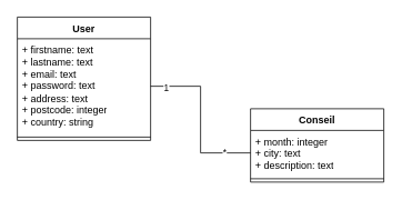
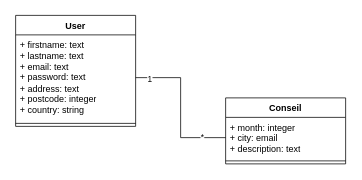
- <mxCell id="6" value="+ month: integer&lt;div&gt;+ city: text&lt;/div&gt;&lt;div&gt;+ description: text&lt;/div&gt;" style="text;strokeColor=none;fillColor=none;align=left;verticalAlign=top;spacingLeft=4;spacingRight=4;overflow=hidden;rotatable=0;points=[[0,0.5],[1,0.5]];portConstraint=eastwest;whiteSpace=wrap;html=1;" vertex="1" parent="5"><mxGeometry y="26" width="160" height="54" as="geometry" /></mxCell>
+ <mxCell id="6" value="+ month: integer&lt;div&gt;+ city: email&lt;/div&gt;&lt;div&gt;+ description: text&lt;/div&gt;" style="text;strokeColor=none;fillColor=none;align=left;verticalAlign=top;spacingLeft=4;spacingRight=4;overflow=hidden;rotatable=0;points=[[0,0.5],[1,0.5]];portConstraint=eastwest;whiteSpace=wrap;html=1;" vertex="1" parent="5"><mxGeometry y="26" width="160" height="54" as="geometry" /></mxCell>
